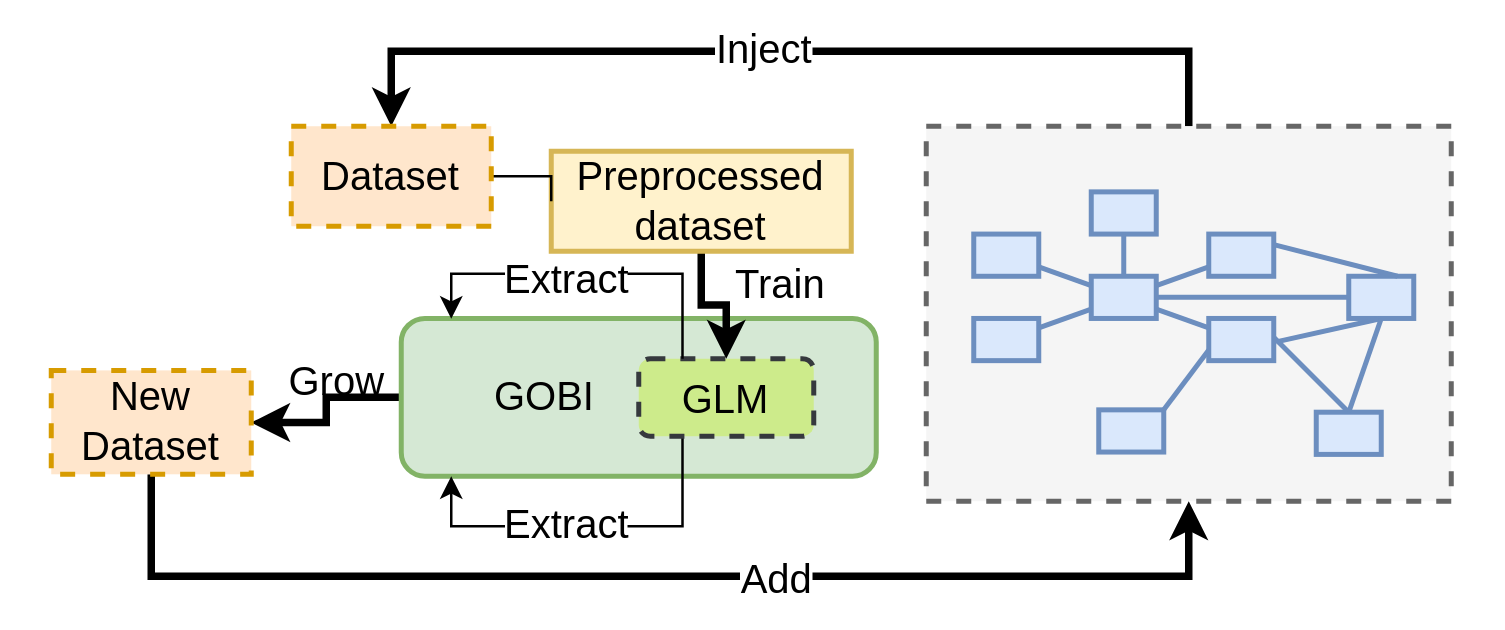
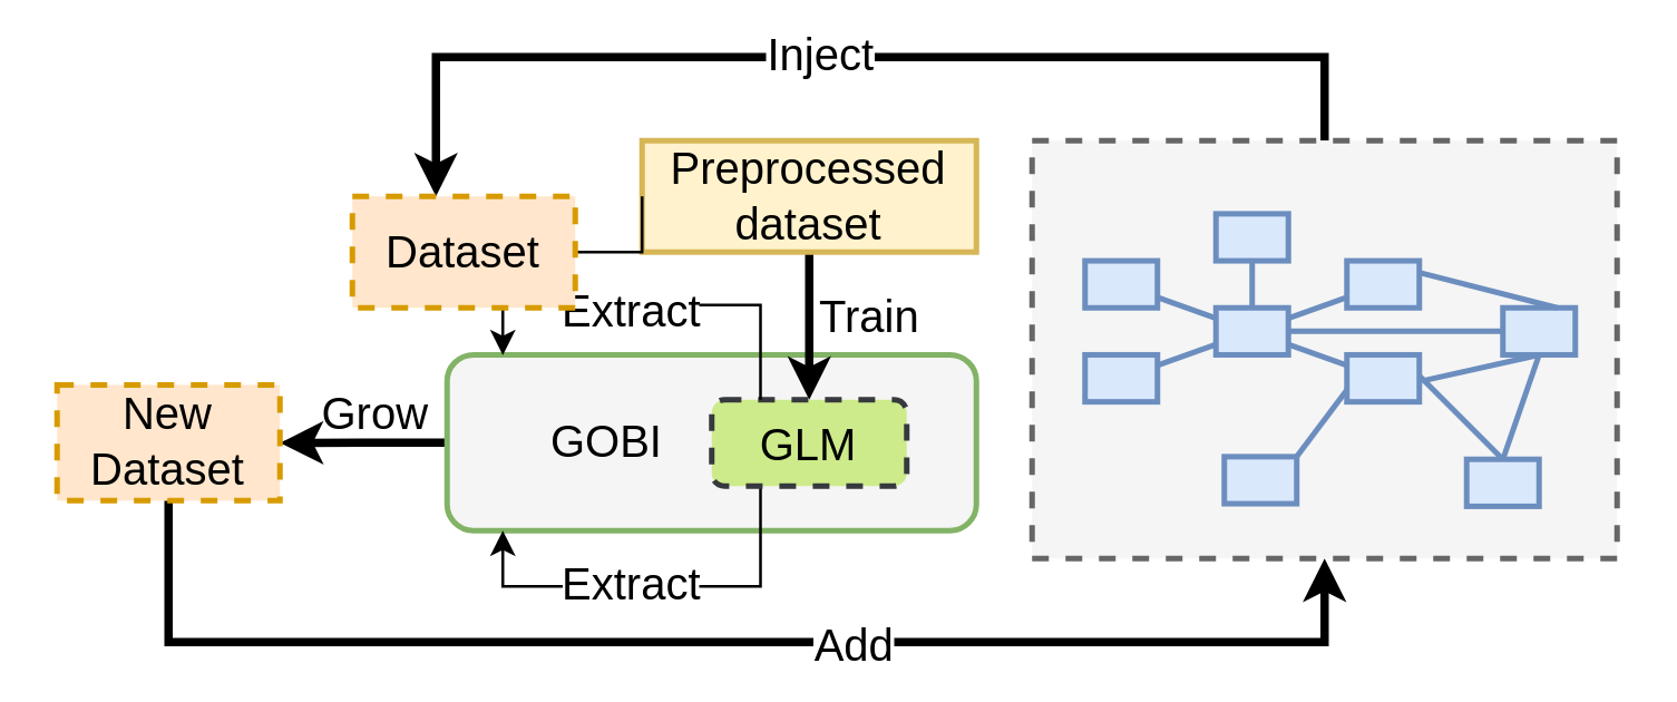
- <mxCell id="16" value="&lt;font style=&quot;font-size: 16px;&quot;&gt;Dataset&lt;/font&gt;" style="rounded=0;whiteSpace=wrap;html=1;dashed=1;fillColor=#ffe6cc;strokeColor=#d79b00;strokeWidth=2;" vertex="1" parent="1"><mxGeometry x="116" y="50" width="80" height="40" as="geometry" /></mxCell>
+ <mxCell id="16" value="&lt;font style=&quot;font-size: 16px;&quot;&gt;Dataset&lt;/font&gt;" style="rounded=0;whiteSpace=wrap;html=1;dashed=1;fillColor=#ffe6cc;strokeColor=#d79b00;strokeWidth=2;" vertex="1" parent="1"><mxGeometry x="126" y="70" width="80" height="40" as="geometry" /></mxCell>
- <mxCell id="10" value="&lt;font style=&quot;font-size: 16px;&quot;&gt;Preprocessed&lt;br&gt;dataset&lt;/font&gt;" style="rounded=0;whiteSpace=wrap;html=1;gradientDirection=west;fillColor=#fff2cc;strokeColor=#d6b656;strokeWidth=2;" parent="1" vertex="1"><mxGeometry x="220" y="60" width="120" height="40" as="geometry" /></mxCell>
+ <mxCell id="10" value="&lt;font style=&quot;font-size: 16px;&quot;&gt;Preprocessed&lt;br&gt;dataset&lt;/font&gt;" style="rounded=0;whiteSpace=wrap;html=1;gradientDirection=west;fillColor=#fff2cc;strokeColor=#d6b656;strokeWidth=2;" parent="1" vertex="1"><mxGeometry x="230" y="50" width="120" height="40" as="geometry" /></mxCell>
- <mxCell id="4" value="&lt;font style=&quot;font-size: 16px;&quot;&gt;&lt;span style=&quot;white-space: pre;&quot;&gt;&#09;&lt;/span&gt;GOBI&lt;/font&gt;" style="rounded=1;whiteSpace=wrap;html=1;fontSize=12;glass=0;strokeWidth=2;shadow=0;align=left;fillColor=#d5e8d4;strokeColor=#82b366;" parent="1" vertex="1"><mxGeometry x="160" y="126.88" width="190" height="63.12" as="geometry" /></mxCell>
+ <mxCell id="4" value="&lt;font style=&quot;font-size: 16px;&quot;&gt;&lt;span style=&quot;white-space: pre;&quot;&gt;&#09;&lt;/span&gt;GOBI&lt;/font&gt;" style="rounded=1;whiteSpace=wrap;html=1;fontSize=12;glass=0;strokeWidth=2;shadow=0;align=left;fillColor=#f5f5f5;strokeColor=#82b366;" parent="1" vertex="1"><mxGeometry x="160" y="126.88" width="190" height="63.12" as="geometry" /></mxCell>
- <mxCell id="40" value="&lt;font style=&quot;font-size: 16px;&quot;&gt;New Dataset&lt;/font&gt;" style="rounded=0;whiteSpace=wrap;html=1;dashed=1;fillColor=#ffe6cc;strokeColor=#d79b00;strokeWidth=2;" vertex="1" parent="1"><mxGeometry x="20" y="147.66" width="80" height="41.56" as="geometry" /></mxCell>
+ <mxCell id="40" value="&lt;font style=&quot;font-size: 16px;&quot;&gt;New Dataset&lt;/font&gt;" style="rounded=0;whiteSpace=wrap;html=1;dashed=1;fillColor=#ffe6cc;strokeColor=#d79b00;strokeWidth=2;" vertex="1" parent="1"><mxGeometry x="20" y="137.66" width="80" height="41.56" as="geometry" /></mxCell>
